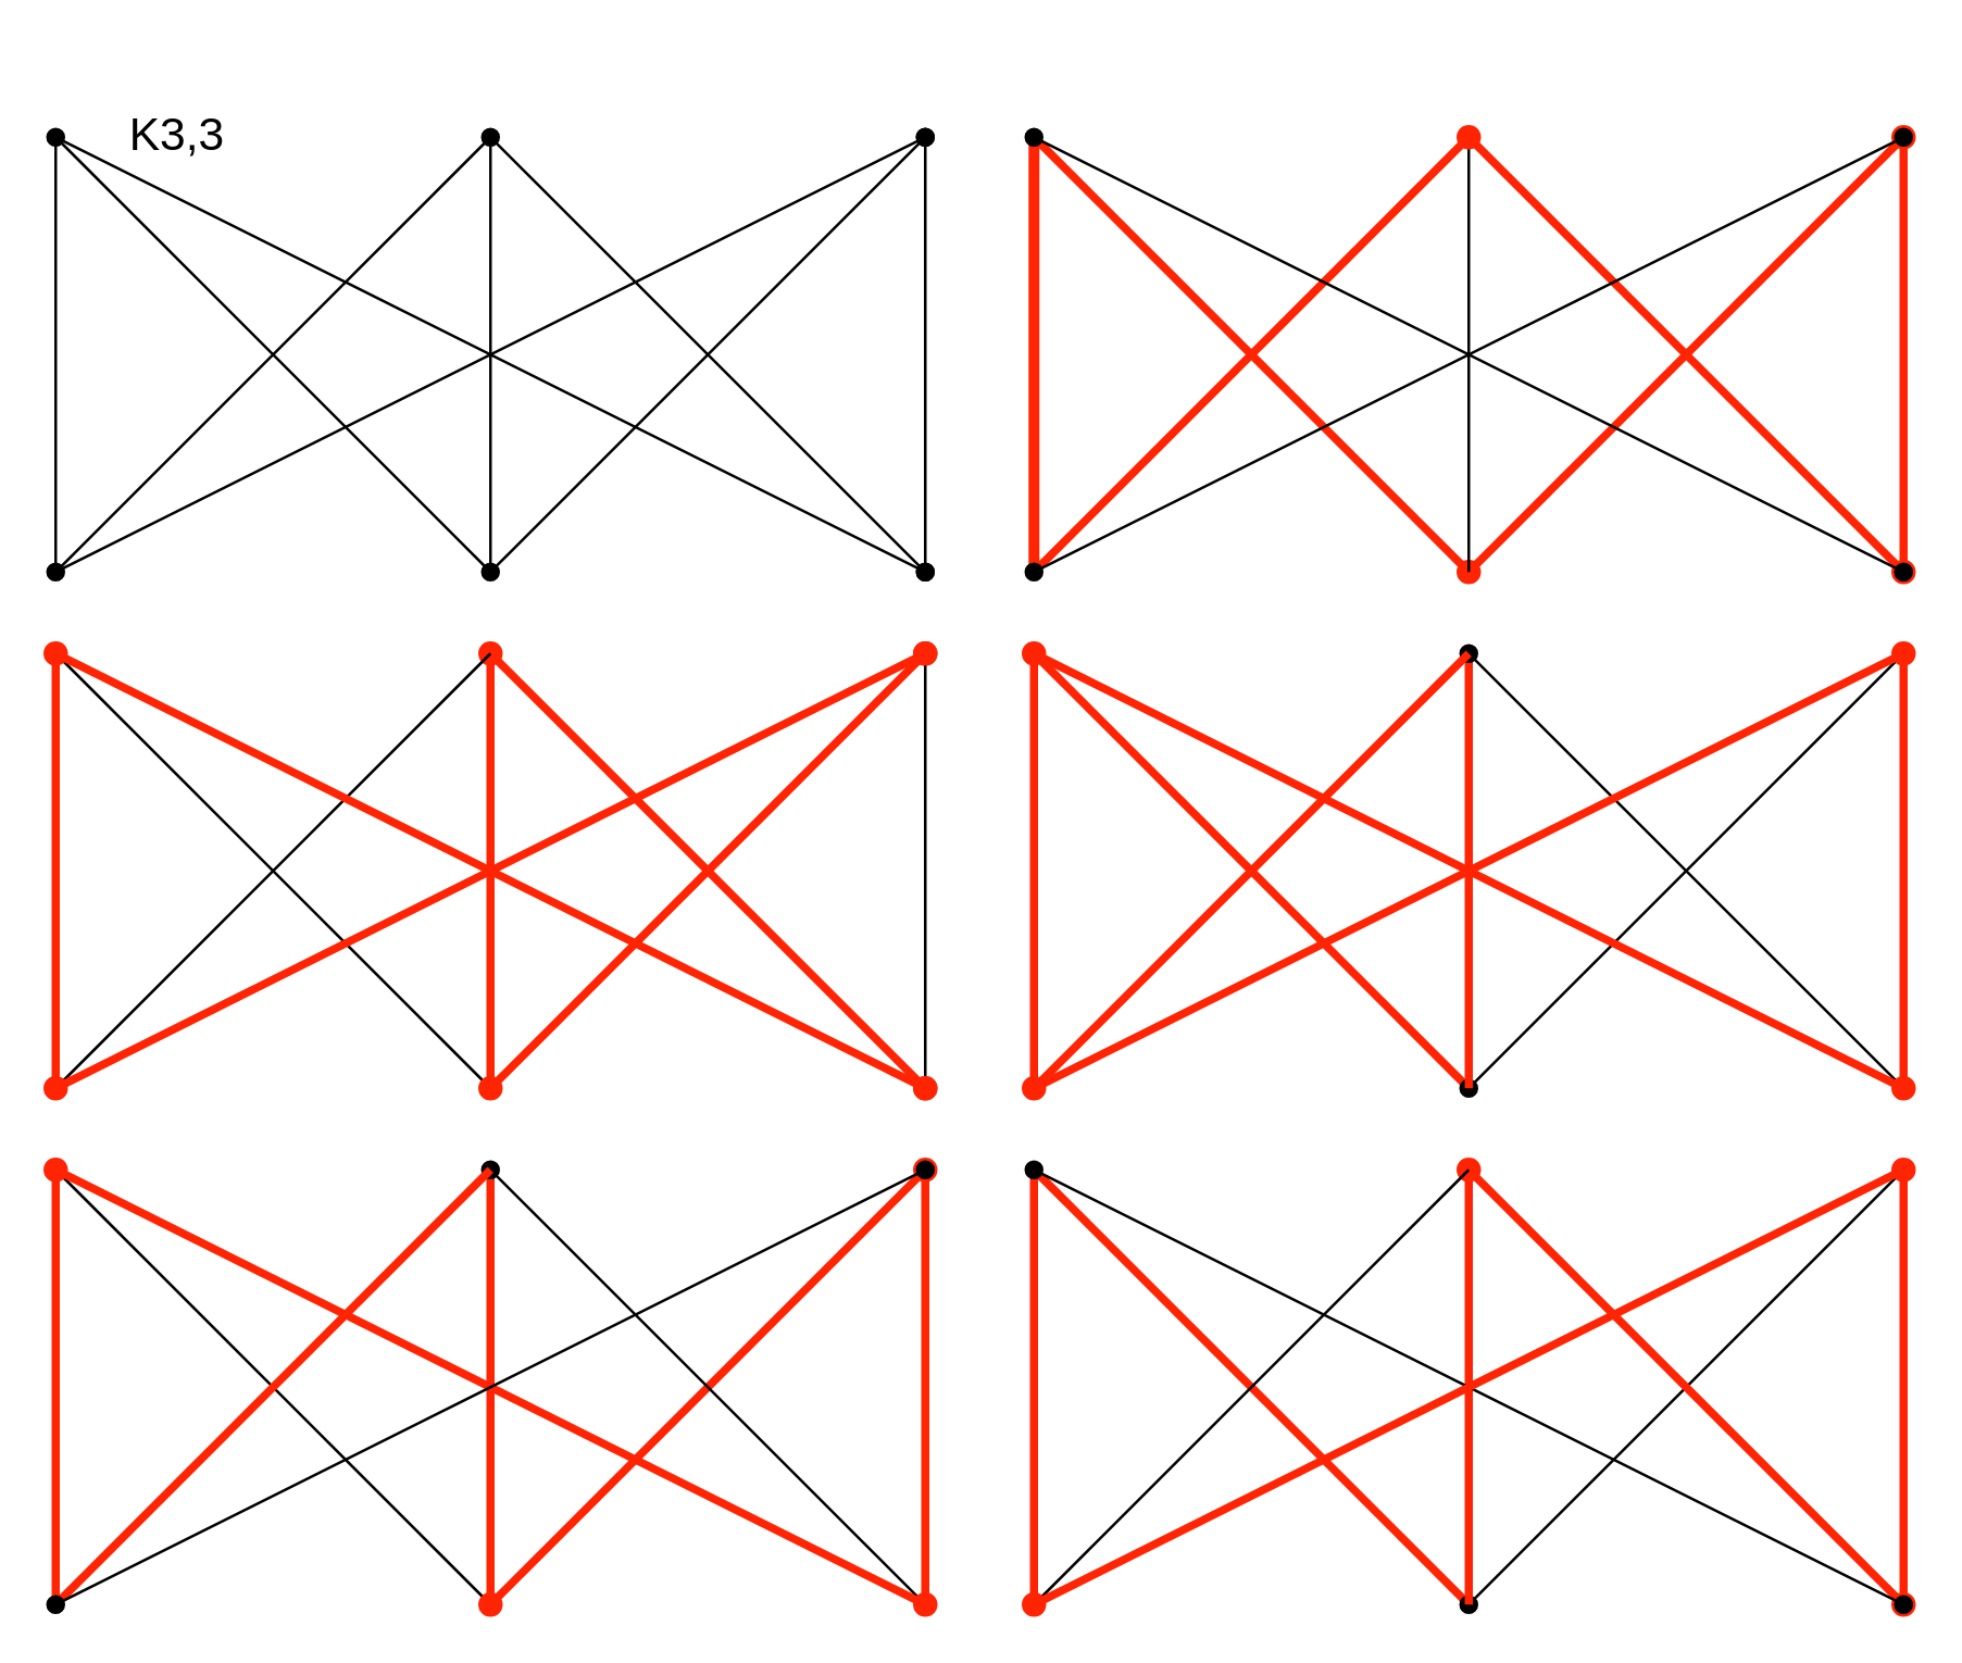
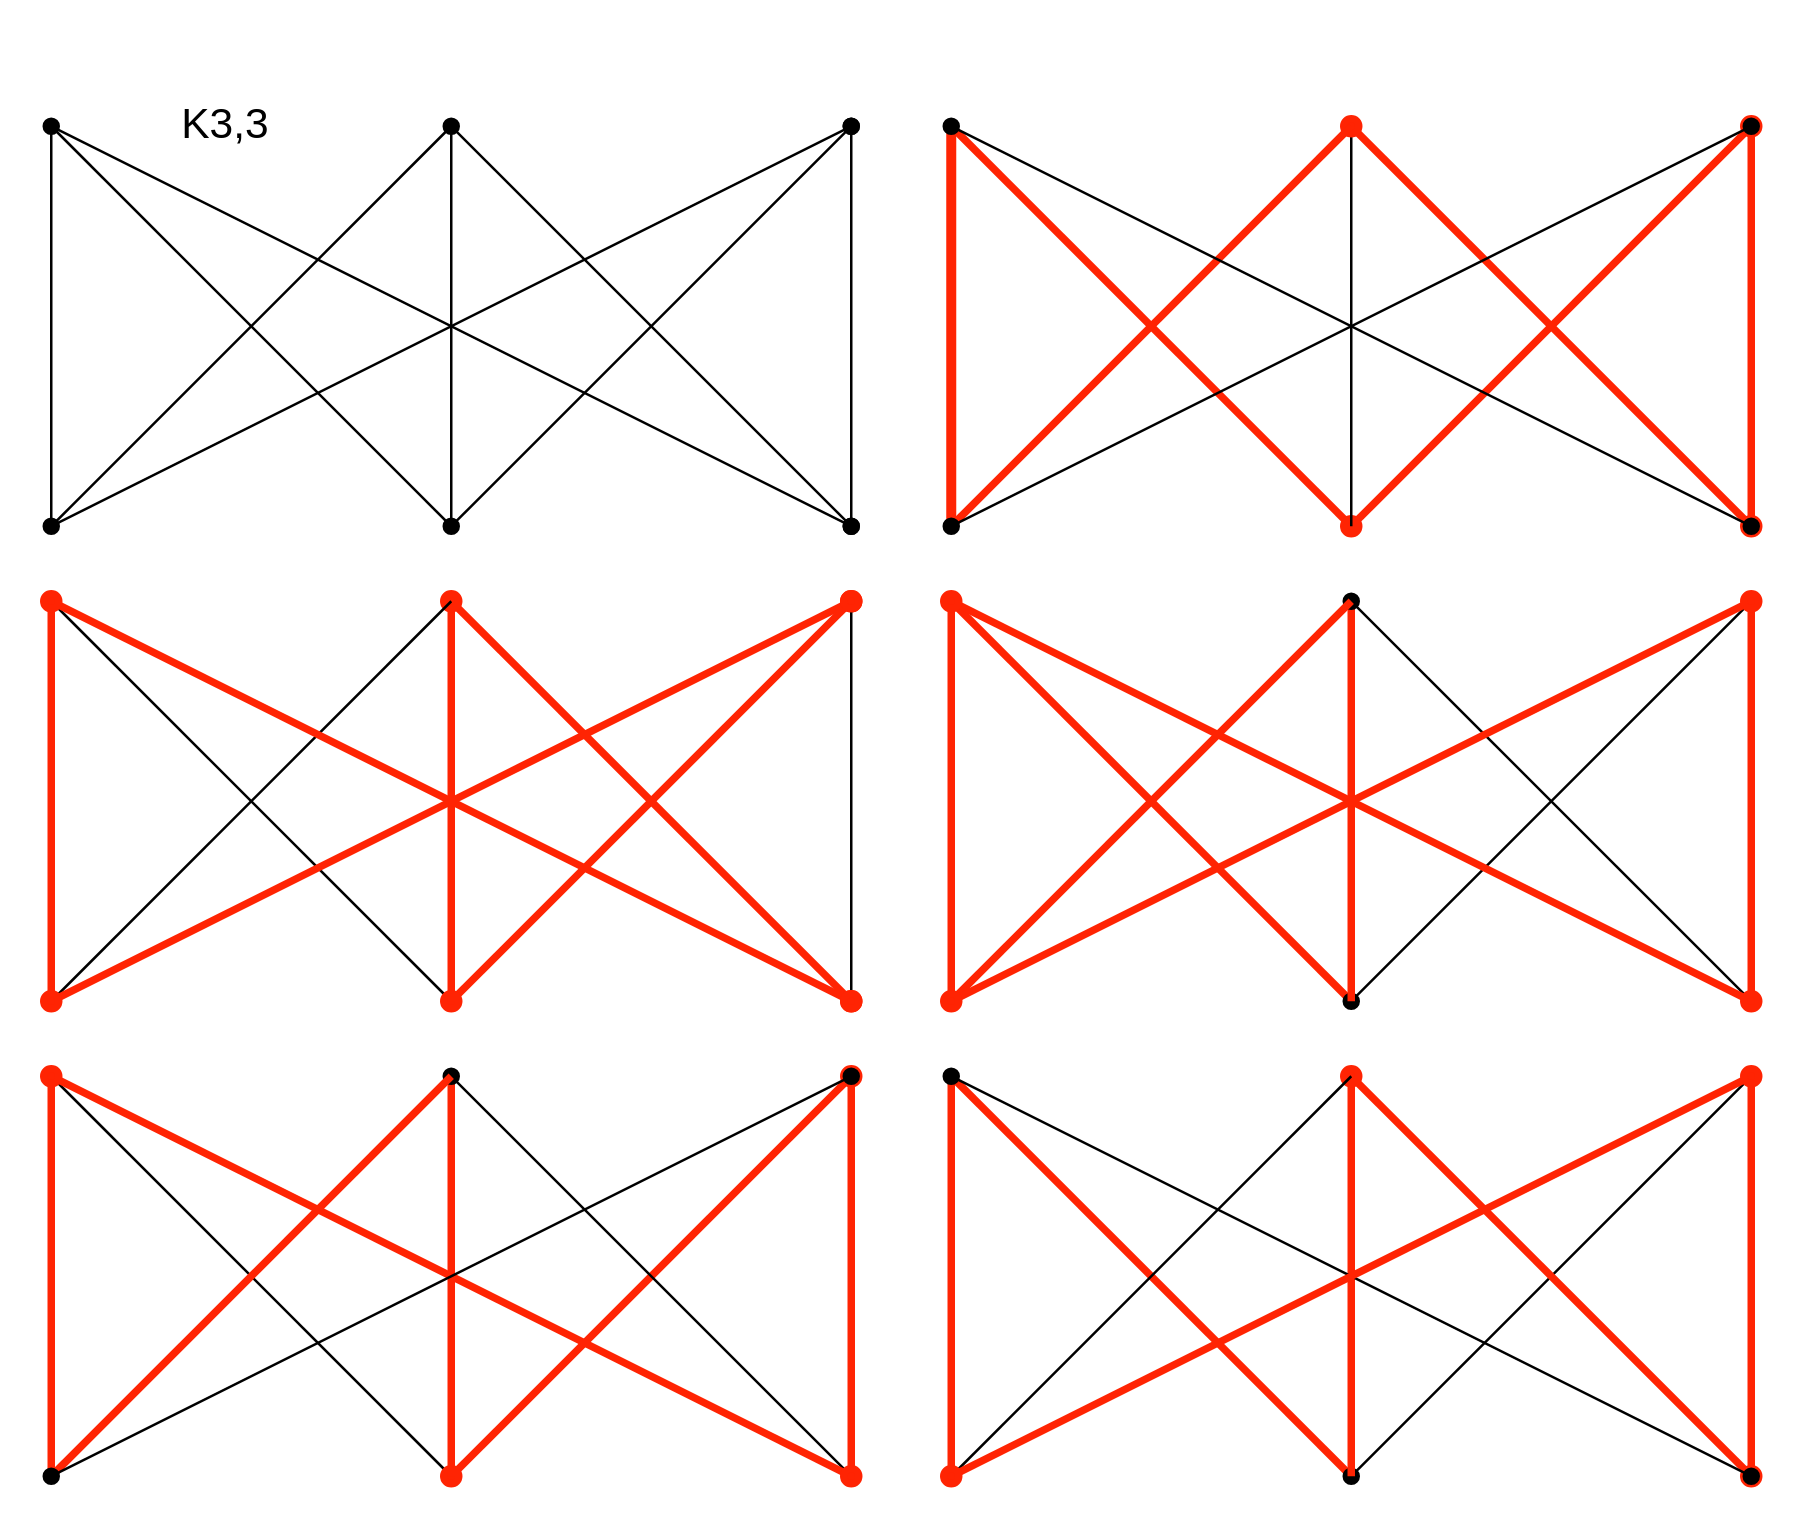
- <mxCell id="11" value="&lt;font style=&quot;font-size: 17px&quot;&gt;K3,3&lt;/font&gt;" style="text;html=1;strokeColor=none;fillColor=none;align=center;verticalAlign=middle;whiteSpace=wrap;rounded=0;strokeWidth=2;" vertex="1" parent="1"><mxGeometry x="15" y="20" width="100" height="60" as="geometry" /></mxCell>
+ <mxCell id="11" value="&lt;font style=&quot;font-size: 17px&quot;&gt;K3,3&lt;/font&gt;" style="text;html=1;strokeColor=none;fillColor=none;align=center;verticalAlign=middle;whiteSpace=wrap;rounded=0;strokeWidth=2;" vertex="1" parent="1"><mxGeometry x="40" y="20" width="100" height="60" as="geometry" /></mxCell>
